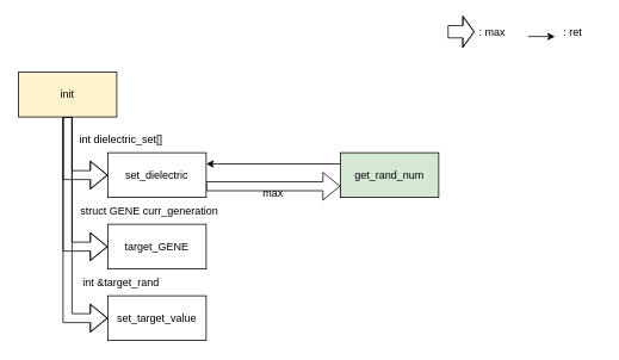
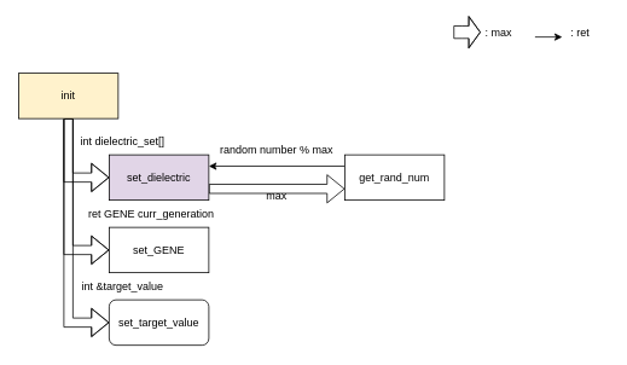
+ <mxCell id="13" value="random number % max" style="text;html=1;strokeColor=none;fillColor=none;align=center;verticalAlign=middle;whiteSpace=wrap;rounded=0;" vertex="1" parent="1"><mxGeometry x="240" y="150" width="130" height="30" as="geometry" /></mxCell>
- <mxCell id="3" value="set_dielectric" style="rounded=0;whiteSpace=wrap;html=1;" vertex="1" parent="1"><mxGeometry x="120" y="170" width="110" height="50" as="geometry" /></mxCell>
+ <mxCell id="3" value="set_dielectric" style="rounded=0;whiteSpace=wrap;html=1;fillColor=#e1d5e7;" vertex="1" parent="1"><mxGeometry x="120" y="170" width="110" height="50" as="geometry" /></mxCell>
- <mxCell id="12" value="get_rand_num" style="rounded=0;whiteSpace=wrap;html=1;fillColor=#d5e8d4;" vertex="1" parent="1"><mxGeometry x="380" y="170" width="110" height="50" as="geometry" /></mxCell>
+ <mxCell id="12" value="get_rand_num" style="rounded=0;whiteSpace=wrap;html=1;" vertex="1" parent="1"><mxGeometry x="380" y="170" width="110" height="50" as="geometry" /></mxCell>
- <mxCell id="10" value="&amp;nbsp;struct GENE curr_generation" style="text;html=1;strokeColor=none;fillColor=none;align=center;verticalAlign=middle;whiteSpace=wrap;rounded=0;" vertex="1" parent="1"><mxGeometry x="80" y="220" width="170" height="30" as="geometry" /></mxCell>
+ <mxCell id="10" value="&amp;nbsp;ret GENE curr_generation" style="text;html=1;strokeColor=none;fillColor=none;align=center;verticalAlign=middle;whiteSpace=wrap;rounded=0;" vertex="1" parent="1"><mxGeometry x="80" y="220" width="170" height="30" as="geometry" /></mxCell>
- <mxCell id="9" value="target_GENE" style="rounded=0;whiteSpace=wrap;html=1;" vertex="1" parent="1"><mxGeometry x="120" y="250" width="110" height="50" as="geometry" /></mxCell>
+ <mxCell id="9" value="set_GENE" style="rounded=0;whiteSpace=wrap;html=1;" vertex="1" parent="1"><mxGeometry x="120" y="250" width="110" height="50" as="geometry" /></mxCell>
- <mxCell id="20" value="int &amp;amp;target_rand" style="text;html=1;strokeColor=none;fillColor=none;align=center;verticalAlign=middle;whiteSpace=wrap;rounded=0;" vertex="1" parent="1"><mxGeometry x="80" y="300" width="110" height="30" as="geometry" /></mxCell>
+ <mxCell id="20" value="int &amp;amp;target_value" style="text;html=1;strokeColor=none;fillColor=none;align=center;verticalAlign=middle;whiteSpace=wrap;rounded=0;" vertex="1" parent="1"><mxGeometry x="80" y="300" width="110" height="30" as="geometry" /></mxCell>
- <mxCell id="15" value="set_target_value" style="rounded=0;whiteSpace=wrap;html=1;" vertex="1" parent="1"><mxGeometry x="120" y="330" width="110" height="50" as="geometry" /></mxCell>
+ <mxCell id="15" value="set_target_value" style="whiteSpace=wrap;html=1;rounded=1;" vertex="1" parent="1"><mxGeometry x="120" y="330" width="110" height="50" as="geometry" /></mxCell>
